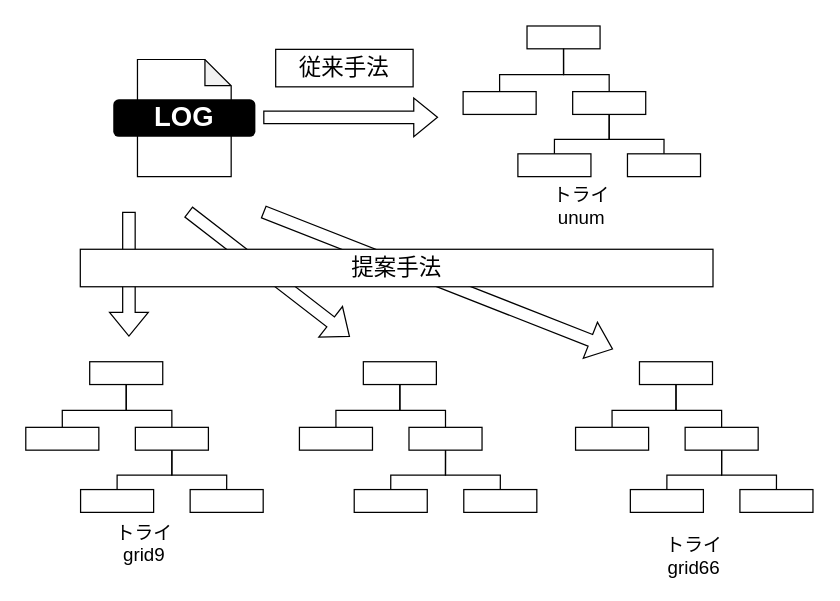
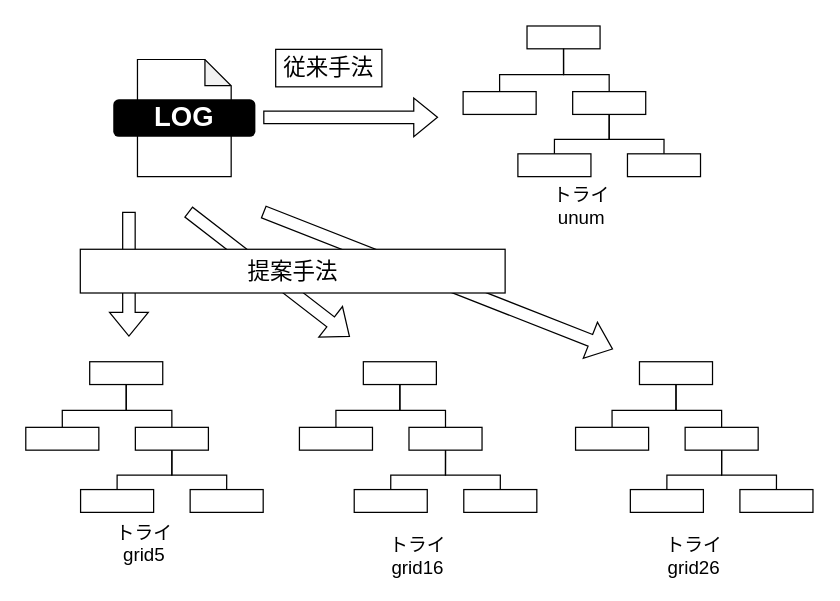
- <mxCell id="8" value="従来手法" style="text;html=1;strokeColor=default;fillColor=default;align=center;verticalAlign=middle;whiteSpace=wrap;rounded=0;fontSize=18;fontColor=#000000;" parent="1" vertex="1"><mxGeometry x="220" y="39" width="110" height="30" as="geometry" /></mxCell>
+ <mxCell id="8" value="従来手法" style="text;html=1;strokeColor=default;fillColor=default;align=center;verticalAlign=middle;whiteSpace=wrap;rounded=0;fontSize=18;fontColor=#000000;" parent="1" vertex="1"><mxGeometry x="220" y="39" width="85" height="30" as="geometry" /></mxCell>
- <mxCell id="9" value="提案手法" style="text;html=1;strokeColor=default;fillColor=default;align=center;verticalAlign=middle;whiteSpace=wrap;rounded=0;fontSize=18;fontColor=#000000;" parent="1" vertex="1"><mxGeometry x="63.63" y="199" width="506.37" height="30" as="geometry" /></mxCell>
+ <mxCell id="9" value="提案手法" style="text;html=1;strokeColor=default;fillColor=default;align=center;verticalAlign=middle;whiteSpace=wrap;rounded=0;fontSize=18;fontColor=#000000;" parent="1" vertex="1"><mxGeometry x="63.63" y="199" width="340" height="35" as="geometry" /></mxCell>
- <mxCell id="51" value="&lt;font style=&quot;font-size: 15px;&quot;&gt;トライ&lt;br&gt;grid9&lt;br&gt;&lt;/font&gt;" style="text;html=1;strokeColor=none;fillColor=none;align=center;verticalAlign=middle;whiteSpace=wrap;rounded=0;" vertex="1" parent="1"><mxGeometry x="85" y="419" width="60" height="30" as="geometry" /></mxCell>
+ <mxCell id="51" value="&lt;font style=&quot;font-size: 15px;&quot;&gt;トライ&lt;br&gt;grid5&lt;br&gt;&lt;/font&gt;" style="text;html=1;strokeColor=none;fillColor=none;align=center;verticalAlign=middle;whiteSpace=wrap;rounded=0;" vertex="1" parent="1"><mxGeometry x="85" y="419" width="60" height="30" as="geometry" /></mxCell>
+ <mxCell id="53" value="&lt;font style=&quot;font-size: 15px;&quot;&gt;トライ&lt;br&gt;grid16&lt;br&gt;&lt;/font&gt;" style="text;html=1;strokeColor=none;fillColor=none;align=center;verticalAlign=middle;whiteSpace=wrap;rounded=0;" vertex="1" parent="1"><mxGeometry x="304" y="429" width="60" height="30" as="geometry" /></mxCell>
- <mxCell id="52" value="&lt;font style=&quot;font-size: 15px;&quot;&gt;トライ&lt;br&gt;grid66&lt;br&gt;&lt;/font&gt;" style="text;html=1;strokeColor=none;fillColor=none;align=center;verticalAlign=middle;whiteSpace=wrap;rounded=0;" vertex="1" parent="1"><mxGeometry x="525" y="429" width="60" height="30" as="geometry" /></mxCell>
+ <mxCell id="52" value="&lt;font style=&quot;font-size: 15px;&quot;&gt;トライ&lt;br&gt;grid26&lt;br&gt;&lt;/font&gt;" style="text;html=1;strokeColor=none;fillColor=none;align=center;verticalAlign=middle;whiteSpace=wrap;rounded=0;" vertex="1" parent="1"><mxGeometry x="525" y="429" width="60" height="30" as="geometry" /></mxCell>
